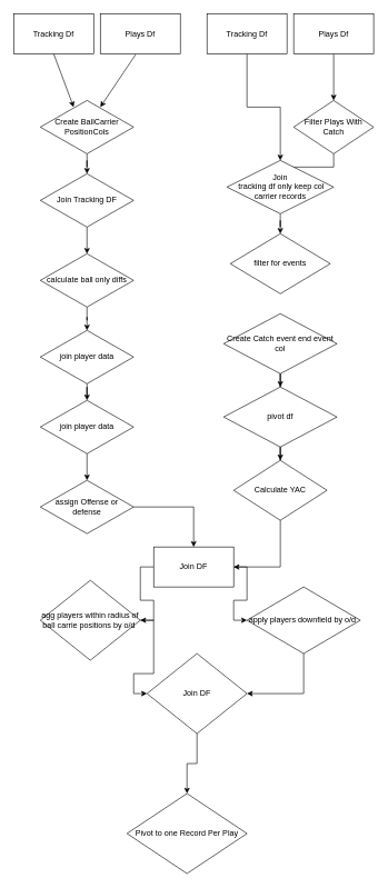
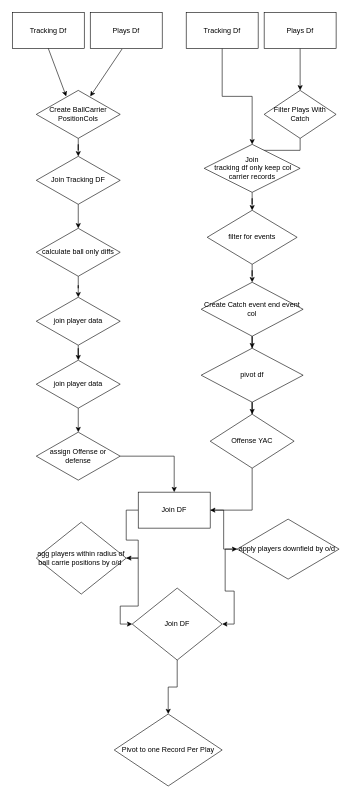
+ <mxCell id="26" value="" style="edgeStyle=orthogonalEdgeStyle;rounded=0;orthogonalLoop=1;jettySize=auto;html=1;" parent="1" source="27" target="29" edge="1"><mxGeometry relative="1" as="geometry" /></mxCell>
- <mxCell id="33" value="Calculate YAC" style="rhombus;whiteSpace=wrap;html=1;rounded=0;" parent="1" vertex="1"><mxGeometry x="350" y="690" width="140" height="90" as="geometry" /></mxCell>
+ <mxCell id="33" value="Offense YAC" style="rhombus;whiteSpace=wrap;html=1;rounded=0;" parent="1" vertex="1"><mxGeometry x="350" y="690" width="140" height="90" as="geometry" /></mxCell>
- <mxCell id="40" value="apply players downfield by o/d&amp;nbsp;" style="rhombus;whiteSpace=wrap;html=1;" parent="1" vertex="1"><mxGeometry x="370" y="880" width="170" height="100" as="geometry" /></mxCell>
+ <mxCell id="40" value="apply players downfield by o/d&amp;nbsp;" style="rhombus;whiteSpace=wrap;html=1;" parent="1" vertex="1"><mxGeometry x="395" y="865" width="170" height="100" as="geometry" /></mxCell>
